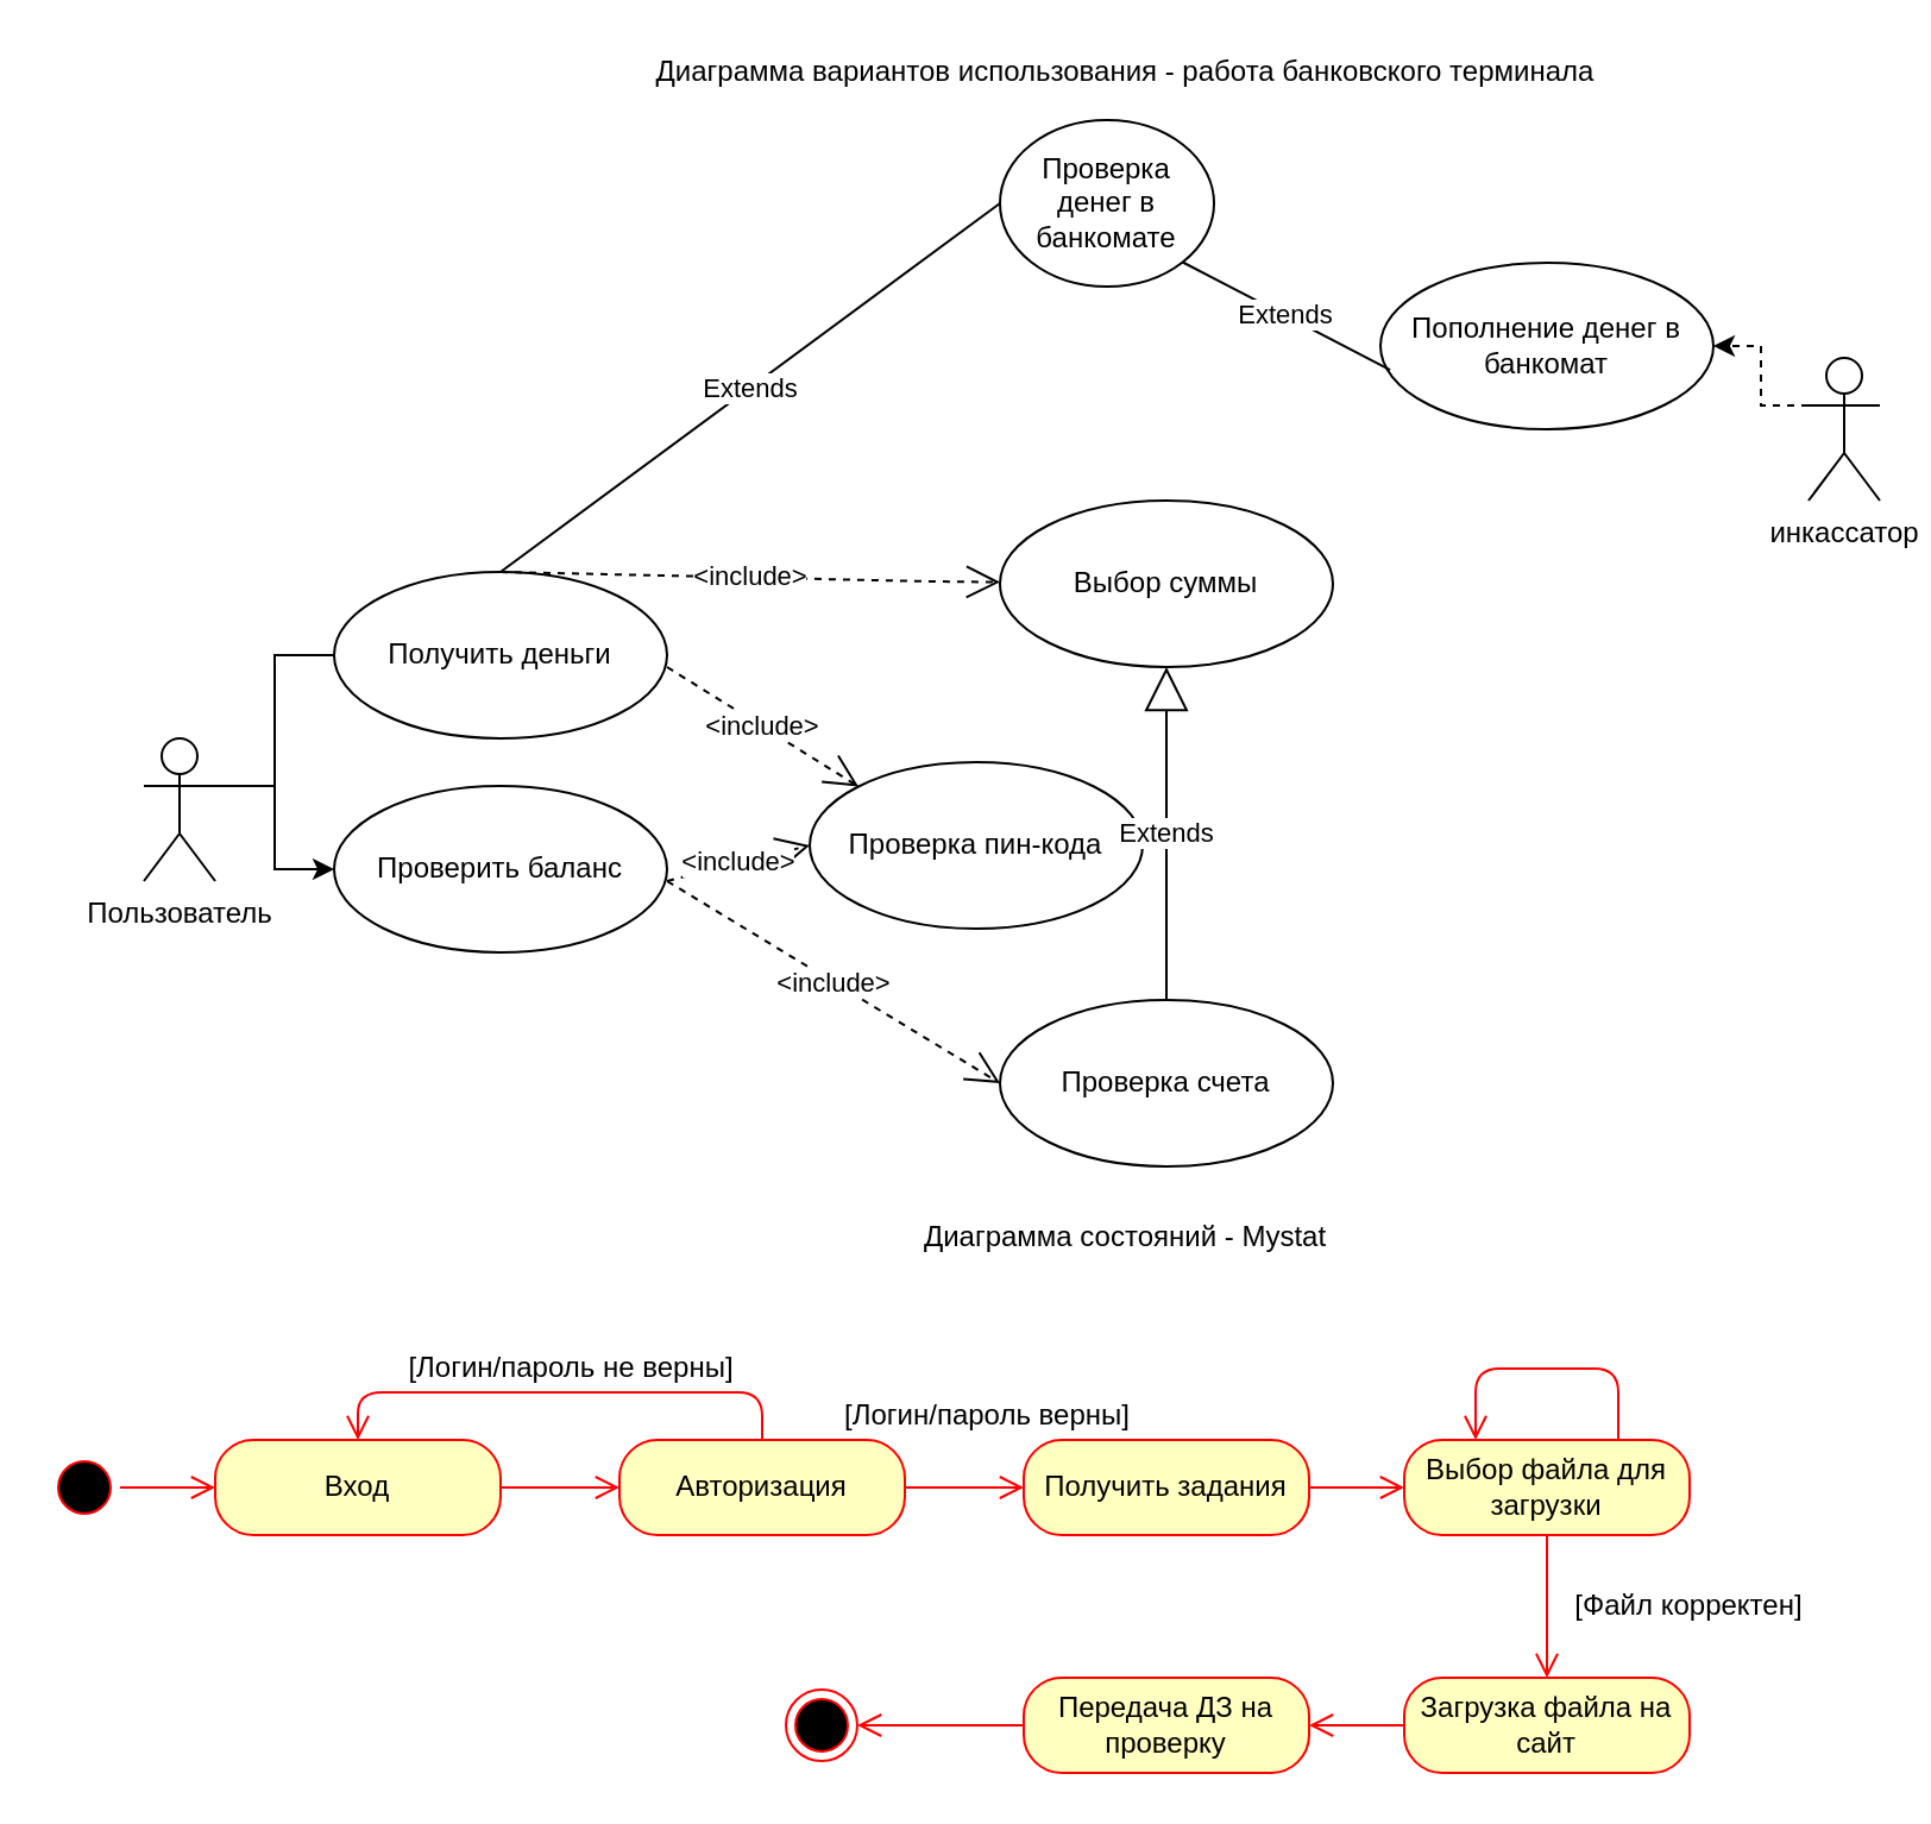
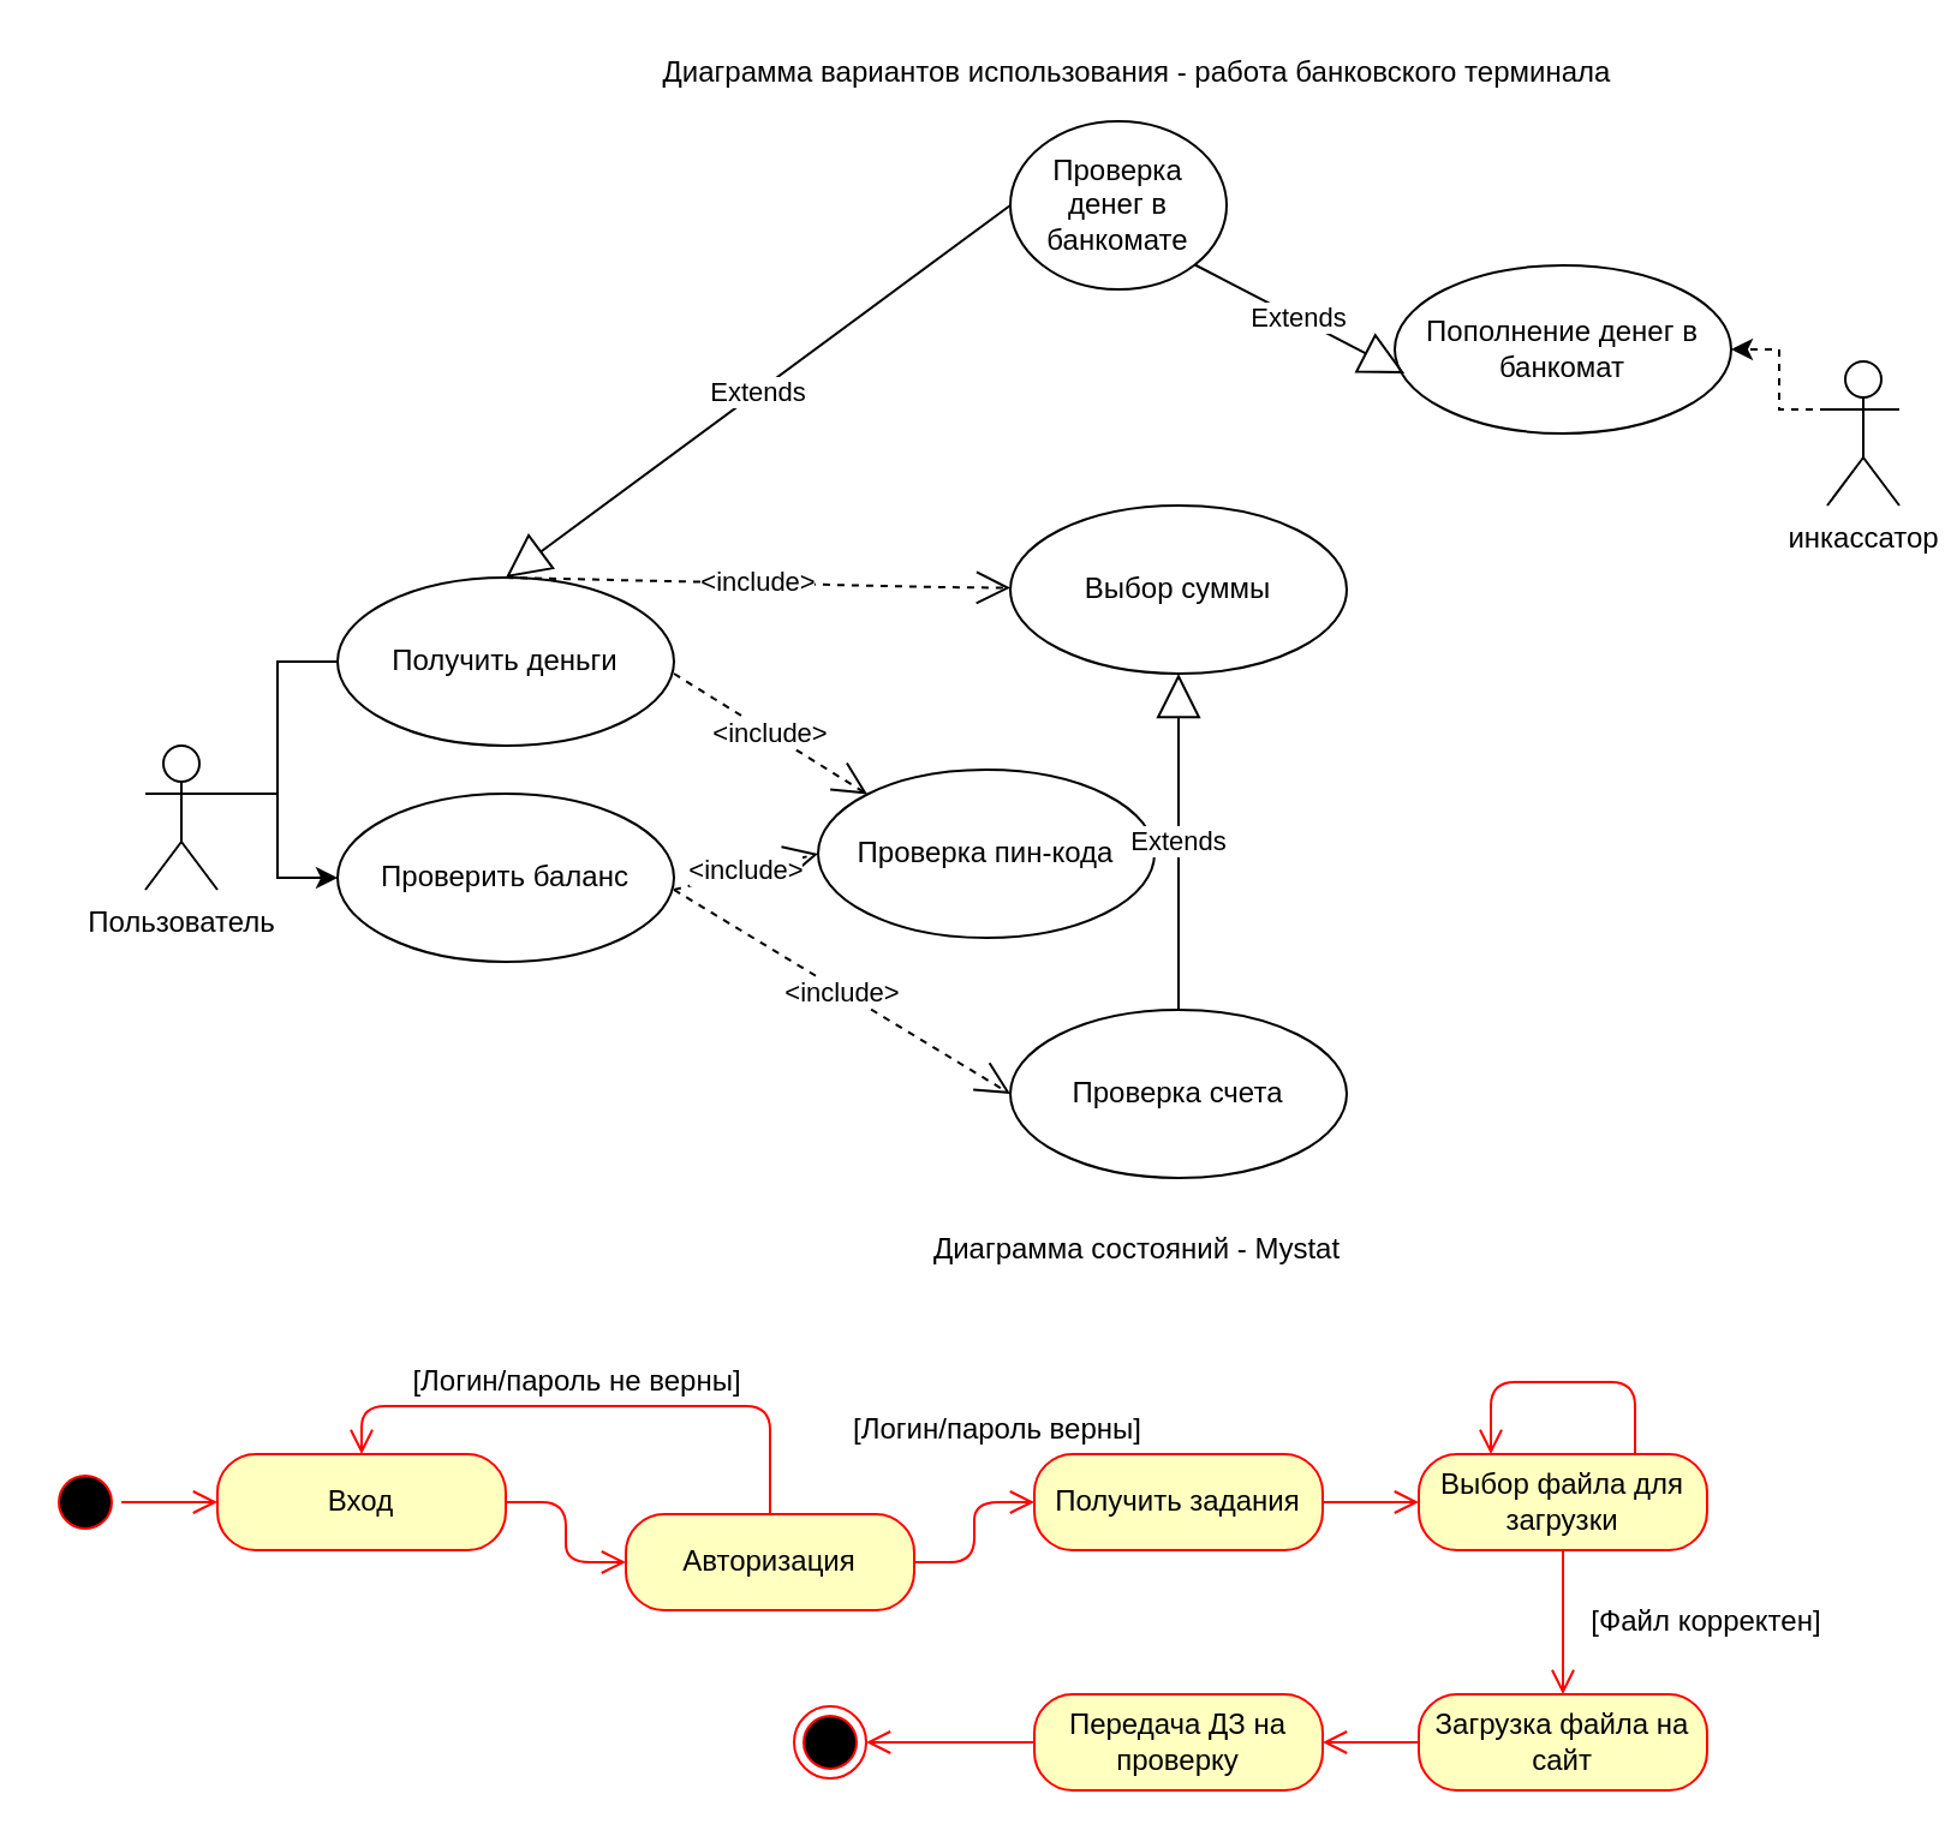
- <mxCell id="20" value="Extends" style="endArrow=none;endSize=16;endFill=0;html=1;exitX=1;exitY=1;exitDx=0;exitDy=0;entryX=0.029;entryY=0.643;entryDx=0;entryDy=0;entryPerimeter=0;" edge="1" parent="1" source="18" target="19"><mxGeometry width="160" relative="1" as="geometry"><mxPoint x="530" y="570" as="sourcePoint" /><mxPoint x="690" y="570" as="targetPoint" /></mxGeometry></mxCell>
+ <mxCell id="20" value="Extends" style="endArrow=block;endSize=16;endFill=0;html=1;exitX=1;exitY=1;exitDx=0;exitDy=0;entryX=0.029;entryY=0.643;entryDx=0;entryDy=0;entryPerimeter=0;" edge="1" parent="1" source="18" target="19"><mxGeometry width="160" relative="1" as="geometry"><mxPoint x="530" y="570" as="sourcePoint" /><mxPoint x="690" y="570" as="targetPoint" /></mxGeometry></mxCell>
- <mxCell id="16" value="Extends" style="endArrow=none;endSize=16;endFill=0;html=1;exitX=0;exitY=0.5;exitDx=0;exitDy=0;entryX=0.5;entryY=0;entryDx=0;entryDy=0;" edge="1" parent="1" source="18" target="7"><mxGeometry width="160" relative="1" as="geometry"><mxPoint x="530" y="570" as="sourcePoint" /><mxPoint x="690" y="570" as="targetPoint" /></mxGeometry></mxCell>
+ <mxCell id="16" value="Extends" style="endArrow=block;endSize=16;endFill=0;html=1;exitX=0;exitY=0.5;exitDx=0;exitDy=0;entryX=0.5;entryY=0;entryDx=0;entryDy=0;" edge="1" parent="1" source="18" target="7"><mxGeometry width="160" relative="1" as="geometry"><mxPoint x="530" y="570" as="sourcePoint" /><mxPoint x="690" y="570" as="targetPoint" /></mxGeometry></mxCell>
- <mxCell id="27" value="Авторизация" style="rounded=1;whiteSpace=wrap;html=1;arcSize=40;fontColor=#000000;fillColor=#ffffc0;strokeColor=#ff0000;" vertex="1" parent="1"><mxGeometry x="260" y="605" width="120" height="40" as="geometry" /></mxCell>
+ <mxCell id="27" value="Авторизация" style="rounded=1;whiteSpace=wrap;html=1;arcSize=40;fontColor=#000000;fillColor=#ffffc0;strokeColor=#ff0000;" vertex="1" parent="1"><mxGeometry x="260" y="630" width="120" height="40" as="geometry" /></mxCell>
